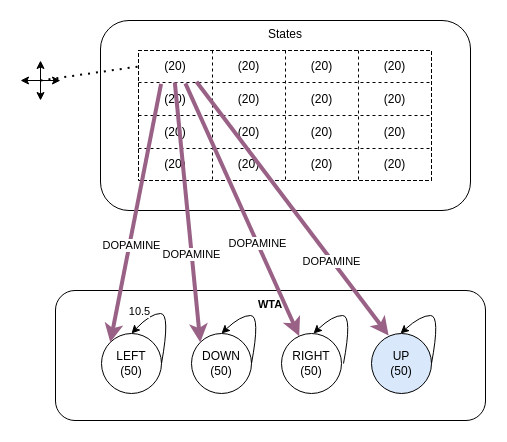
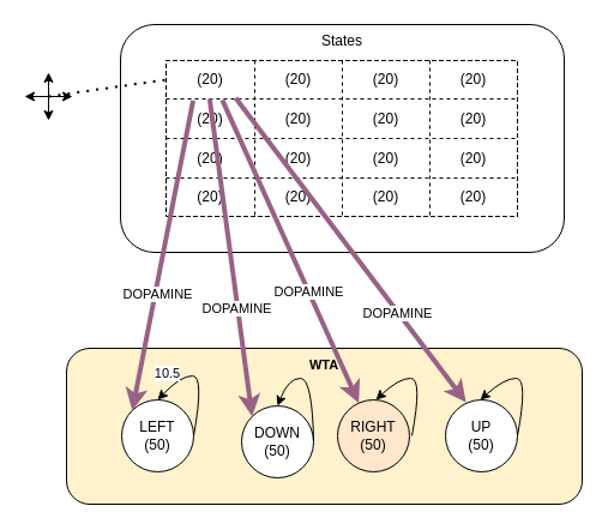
- <mxCell id="24" value="&lt;font size=&quot;1&quot; style=&quot;&quot;&gt;&lt;b style=&quot;font-size: 11px;&quot;&gt;WTA&lt;/b&gt;&lt;/font&gt;" style="rounded=1;whiteSpace=wrap;html=1;verticalAlign=top;" parent="1" vertex="1"><mxGeometry x="55" y="290" width="430" height="130" as="geometry" /></mxCell>
+ <mxCell id="24" value="&lt;font size=&quot;1&quot; style=&quot;&quot;&gt;&lt;b style=&quot;font-size: 11px;&quot;&gt;WTA&lt;/b&gt;&lt;/font&gt;" style="rounded=1;whiteSpace=wrap;html=1;verticalAlign=top;fillColor=#fff2cc;" parent="1" vertex="1"><mxGeometry x="55" y="290" width="430" height="130" as="geometry" /></mxCell>
- <mxCell id="26" value="DOWN&lt;br&gt;(50)" style="ellipse;whiteSpace=wrap;html=1;aspect=fixed;verticalAlign=middle;" parent="1" vertex="1"><mxGeometry x="191" y="333" width="60" height="60" as="geometry" /></mxCell>
+ <mxCell id="26" value="DOWN&lt;br&gt;(50)" style="ellipse;whiteSpace=wrap;html=1;aspect=fixed;verticalAlign=middle;" parent="1" vertex="1"><mxGeometry x="201" y="338" width="60" height="60" as="geometry" /></mxCell>
- <mxCell id="27" value="RIGHT&lt;br&gt;(50)" style="ellipse;whiteSpace=wrap;html=1;aspect=fixed;verticalAlign=middle;" parent="1" vertex="1"><mxGeometry x="281" y="333" width="60" height="60" as="geometry" /></mxCell>
+ <mxCell id="27" value="RIGHT&lt;br&gt;(50)" style="ellipse;whiteSpace=wrap;html=1;aspect=fixed;verticalAlign=middle;fillColor=#ffe6cc;" parent="1" vertex="1"><mxGeometry x="281" y="333" width="60" height="60" as="geometry" /></mxCell>
- <mxCell id="28" value="UP&lt;br&gt;(50)" style="ellipse;whiteSpace=wrap;html=1;aspect=fixed;verticalAlign=middle;fillColor=#dae8fc;" parent="1" vertex="1"><mxGeometry x="371" y="333" width="60" height="60" as="geometry" /></mxCell>
+ <mxCell id="28" value="UP&lt;br&gt;(50)" style="ellipse;whiteSpace=wrap;html=1;aspect=fixed;verticalAlign=middle;" parent="1" vertex="1"><mxGeometry x="371" y="333" width="60" height="60" as="geometry" /></mxCell>
